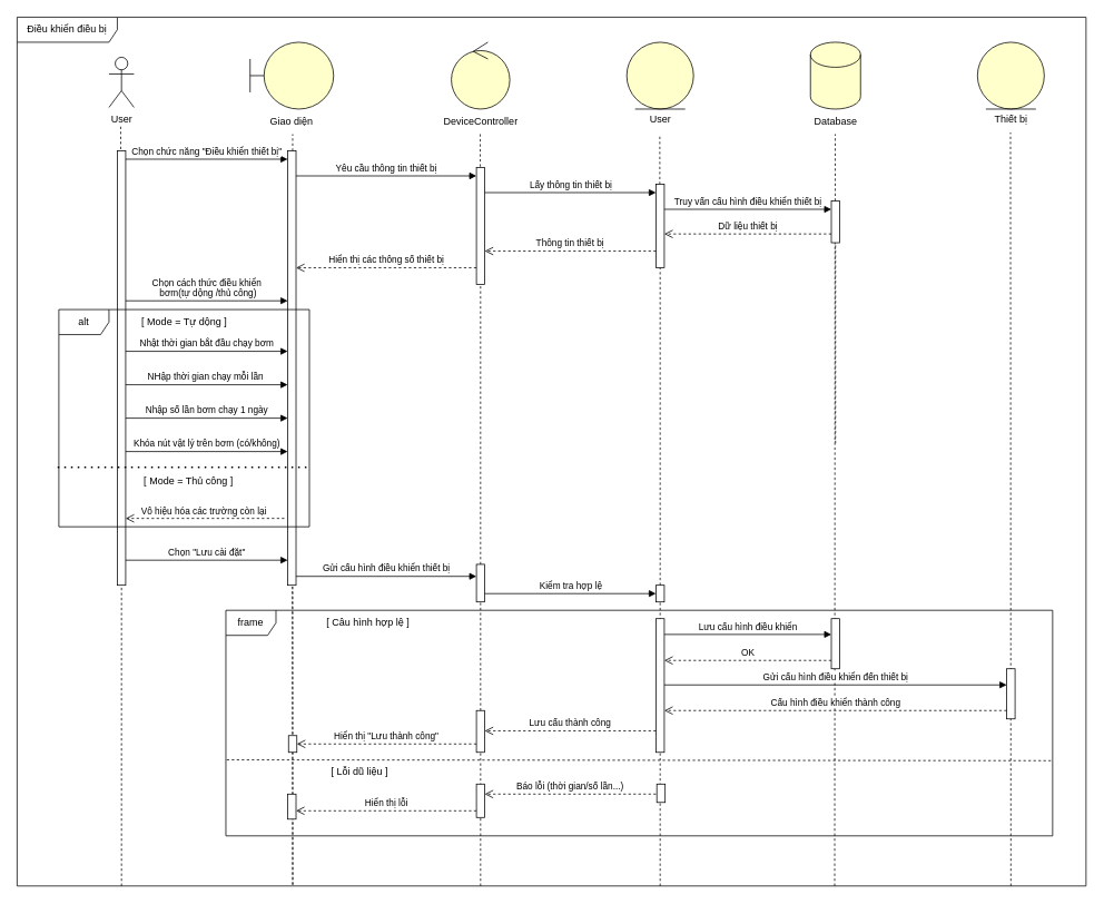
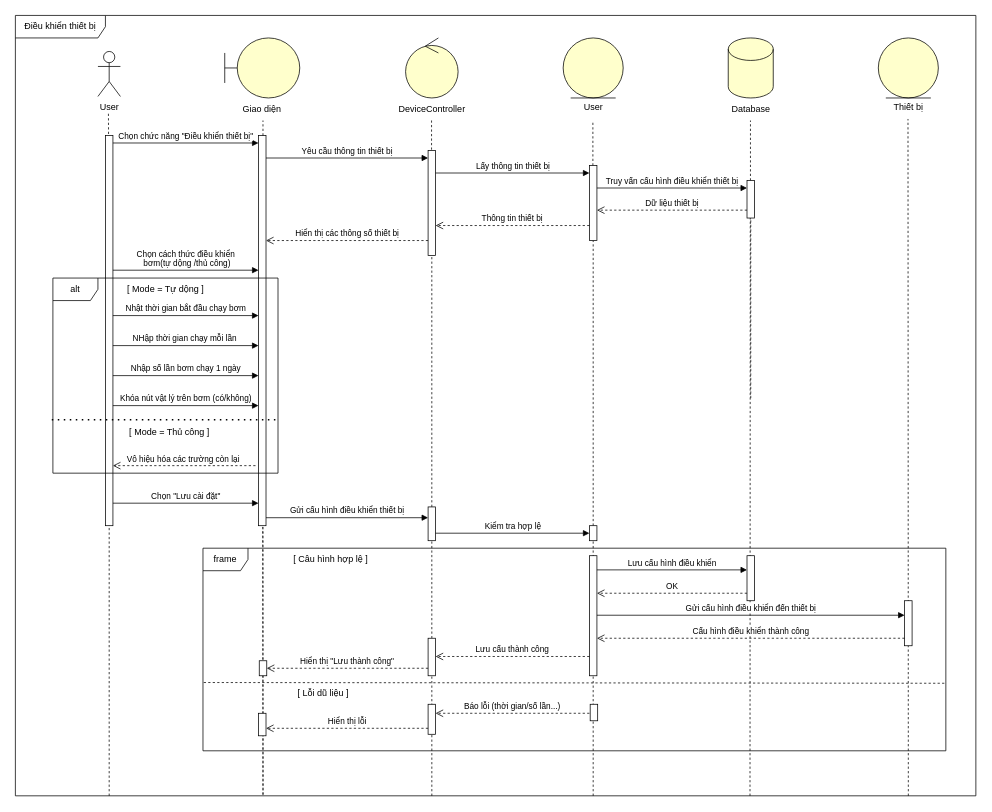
- <mxCell id="75" value="Điều khiển điều bị" style="shape=umlFrame;whiteSpace=wrap;html=1;pointerEvents=0;width=120;height=30;" vertex="1" parent="1"><mxGeometry x="20" y="20" width="1280" height="1040" as="geometry" /></mxCell>
+ <mxCell id="75" value="Điều khiển thiết bị" style="shape=umlFrame;whiteSpace=wrap;html=1;pointerEvents=0;width=120;height=30;" vertex="1" parent="1"><mxGeometry x="20" y="20" width="1280" height="1040" as="geometry" /></mxCell>
